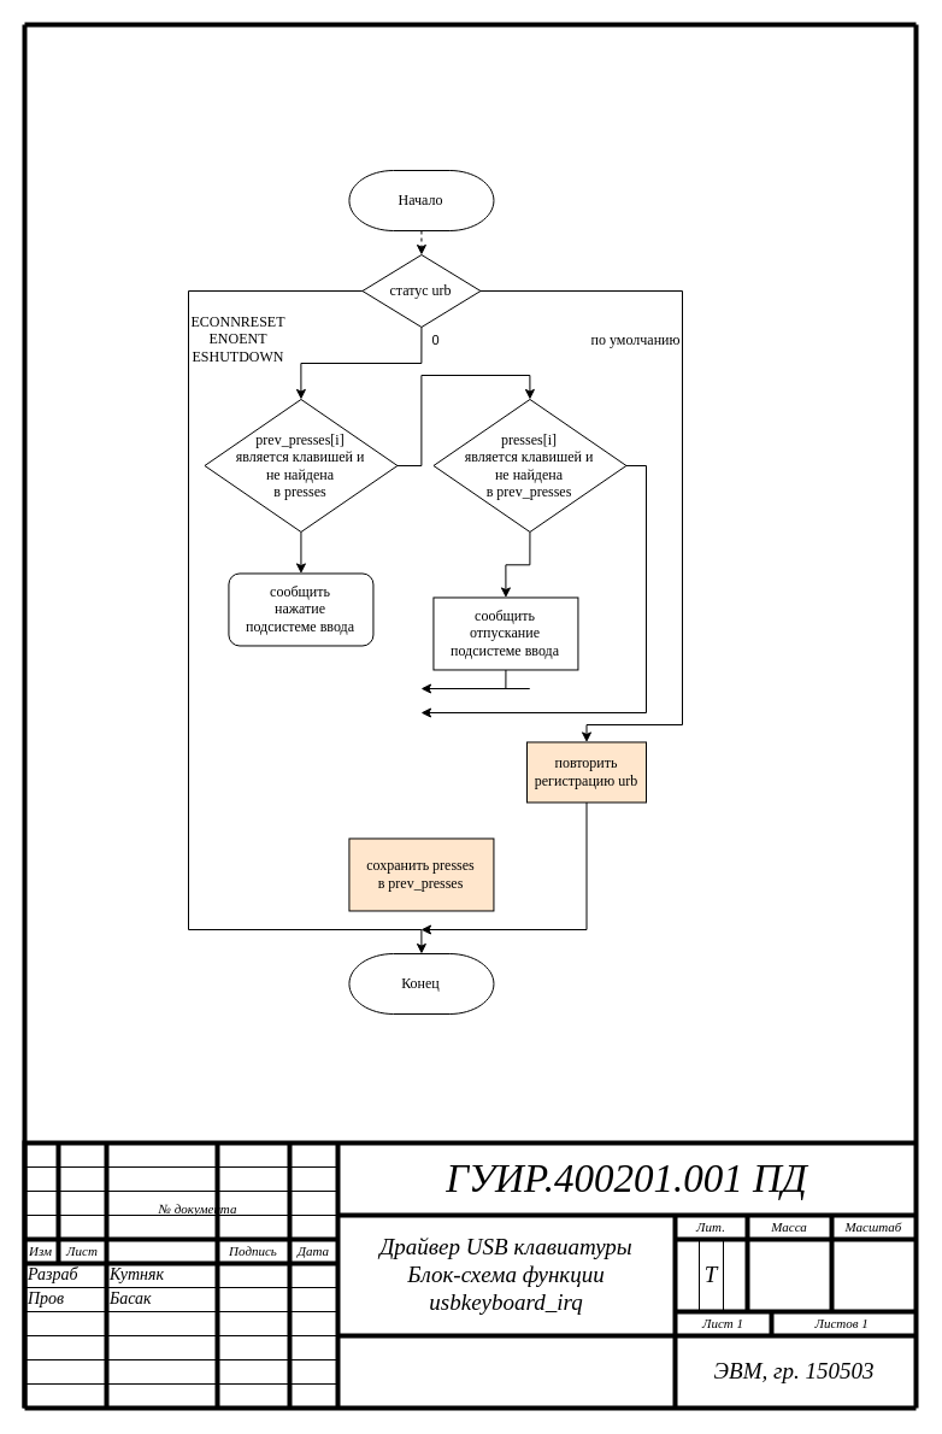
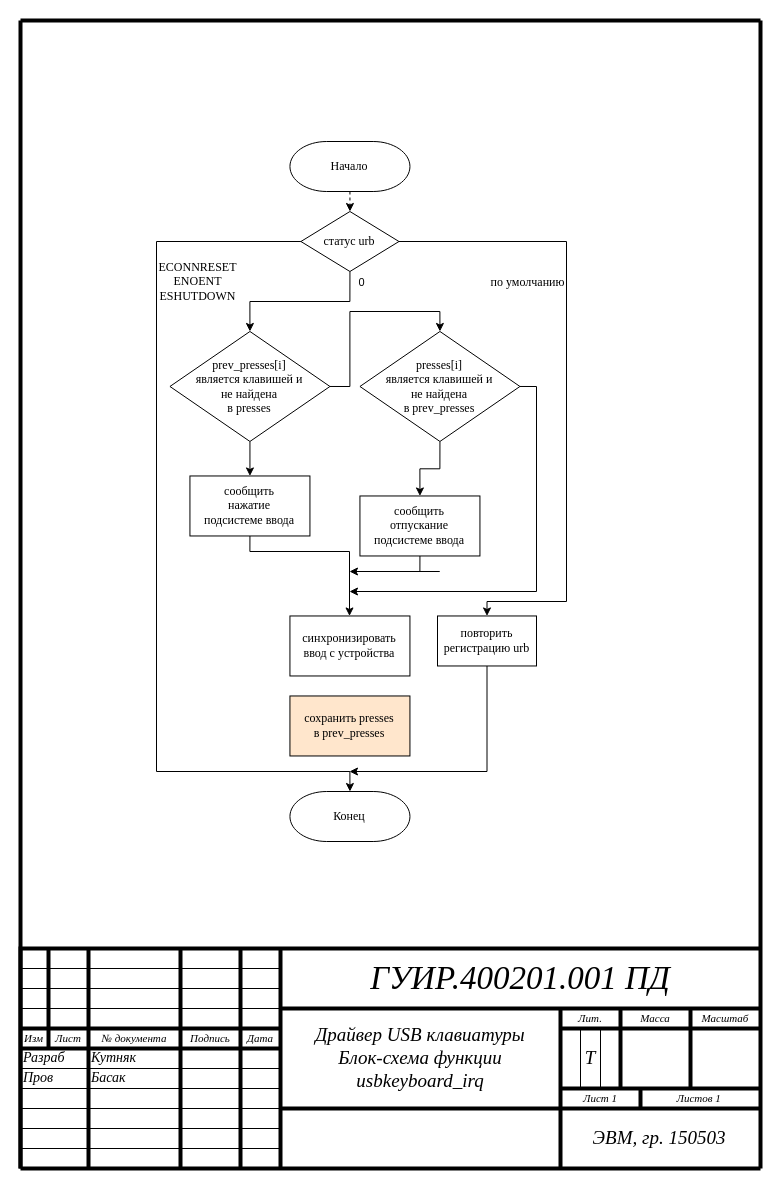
- <mxCell id="59" value="сообщить&lt;br&gt;нажатие&lt;br&gt;подсистеме ввода" style="whiteSpace=wrap;html=1;fontFamily=GOST type B;fontSource=https%3A%2F%2Fdrive.google.com%2Fuc%3Fexport%3Ddownload%26id%3D1UrnLVkHcLbHLojcf2ejICCGZ1GY9liKW;rounded=1;" parent="1" vertex="1"><mxGeometry x="189.44" y="475.47" width="120" height="60" as="geometry" /></mxCell>
+ <mxCell id="59" value="сообщить&lt;br&gt;нажатие&lt;br&gt;подсистеме ввода" style="rounded=0;whiteSpace=wrap;html=1;fontFamily=GOST type B;fontSource=https%3A%2F%2Fdrive.google.com%2Fuc%3Fexport%3Ddownload%26id%3D1UrnLVkHcLbHLojcf2ejICCGZ1GY9liKW;" parent="1" vertex="1"><mxGeometry x="189.44" y="475.47" width="120" height="60" as="geometry" /></mxCell>
+ <mxCell id="58" style="edgeStyle=orthogonalEdgeStyle;rounded=0;orthogonalLoop=1;jettySize=auto;html=1;exitX=0.5;exitY=1;exitDx=0;exitDy=0;" parent="1" source="59" target="62" edge="1"><mxGeometry relative="1" as="geometry"><Array as="points"><mxPoint x="249" y="551" /><mxPoint x="349" y="551" /></Array></mxGeometry></mxCell>
- <mxCell id="73" value="повторить регистрацию urb" style="rounded=0;whiteSpace=wrap;html=1;fontFamily=GOST type B;fontSource=https%3A%2F%2Fdrive.google.com%2Fuc%3Fexport%3Ddownload%26id%3D1UrnLVkHcLbHLojcf2ejICCGZ1GY9liKW;fillColor=#ffe6cc;" parent="1" vertex="1"><mxGeometry x="437" y="615.47" width="99" height="50" as="geometry" /></mxCell>
+ <mxCell id="73" value="повторить регистрацию urb" style="rounded=0;whiteSpace=wrap;html=1;fontFamily=GOST type B;fontSource=https%3A%2F%2Fdrive.google.com%2Fuc%3Fexport%3Ddownload%26id%3D1UrnLVkHcLbHLojcf2ejICCGZ1GY9liKW;" parent="1" vertex="1"><mxGeometry x="437" y="615.47" width="99" height="50" as="geometry" /></mxCell>
+ <mxCell id="62" value="синхронизировать&lt;br&gt;ввод с устройства" style="rounded=0;whiteSpace=wrap;html=1;fontFamily=GOST type B;fontSource=https%3A%2F%2Fdrive.google.com%2Fuc%3Fexport%3Ddownload%26id%3D1UrnLVkHcLbHLojcf2ejICCGZ1GY9liKW;" parent="1" vertex="1"><mxGeometry x="289.44" y="615.47" width="120" height="60" as="geometry" /></mxCell>
- <mxCell id="32" value="&lt;font style=&quot;font-size: 11px; color: rgb(0, 0, 0); direction: ltr; letter-spacing: 0px; line-height: 120%; opacity: 1;&quot;&gt;&lt;i&gt;№ документа&lt;br&gt;&lt;/i&gt;&lt;/font&gt;" style="verticalAlign=middle;align=center;vsdxID=33;fillColor=none;gradientColor=none;shape=stencil(nZBLDoAgDERP0z3SIyjew0SURgSD+Lu9kMZoXLhwN9O+tukAlrNpJg1SzDH4QW/URgNYgZTkjA4UkwJUgGXng+6DX1zLfmoymdXo17xh5zmRJ6Q42BWCfc2oJfdAr+Yv+AP9Cb7OJ3H/2JG1HNGz/84klThPVCc=);strokeColor=none;strokeWidth=4;spacingTop=-1;spacingBottom=-1;spacingLeft=-1;spacingRight=-1;labelBackgroundColor=none;rounded=0;html=1;whiteSpace=wrap;fontFamily=GOST type B;fontSource=https%3A%2F%2Fdrive.google.com%2Fuc%3Fexport%3Ddownload%26id%3D1UrnLVkHcLbHLojcf2ejICCGZ1GY9liKW;" parent="1" vertex="1"><mxGeometry x="120" y="995" width="88" height="16" as="geometry" /></mxCell>
+ <mxCell id="32" value="&lt;font style=&quot;font-size: 11px; color: rgb(0, 0, 0); direction: ltr; letter-spacing: 0px; line-height: 120%; opacity: 1;&quot;&gt;&lt;i&gt;№ документа&lt;br&gt;&lt;/i&gt;&lt;/font&gt;" style="verticalAlign=middle;align=center;vsdxID=33;fillColor=none;gradientColor=none;shape=stencil(nZBLDoAgDERP0z3SIyjew0SURgSD+Lu9kMZoXLhwN9O+tukAlrNpJg1SzDH4QW/URgNYgZTkjA4UkwJUgGXng+6DX1zLfmoymdXo17xh5zmRJ6Q42BWCfc2oJfdAr+Yv+AP9Cb7OJ3H/2JG1HNGz/84klThPVCc=);strokeColor=none;strokeWidth=4;spacingTop=-1;spacingBottom=-1;spacingLeft=-1;spacingRight=-1;labelBackgroundColor=none;rounded=0;html=1;whiteSpace=wrap;fontFamily=GOST type B;fontSource=https%3A%2F%2Fdrive.google.com%2Fuc%3Fexport%3Ddownload%26id%3D1UrnLVkHcLbHLojcf2ejICCGZ1GY9liKW;" parent="1" vertex="1"><mxGeometry x="90" y="1030" width="88" height="16" as="geometry" /></mxCell>
